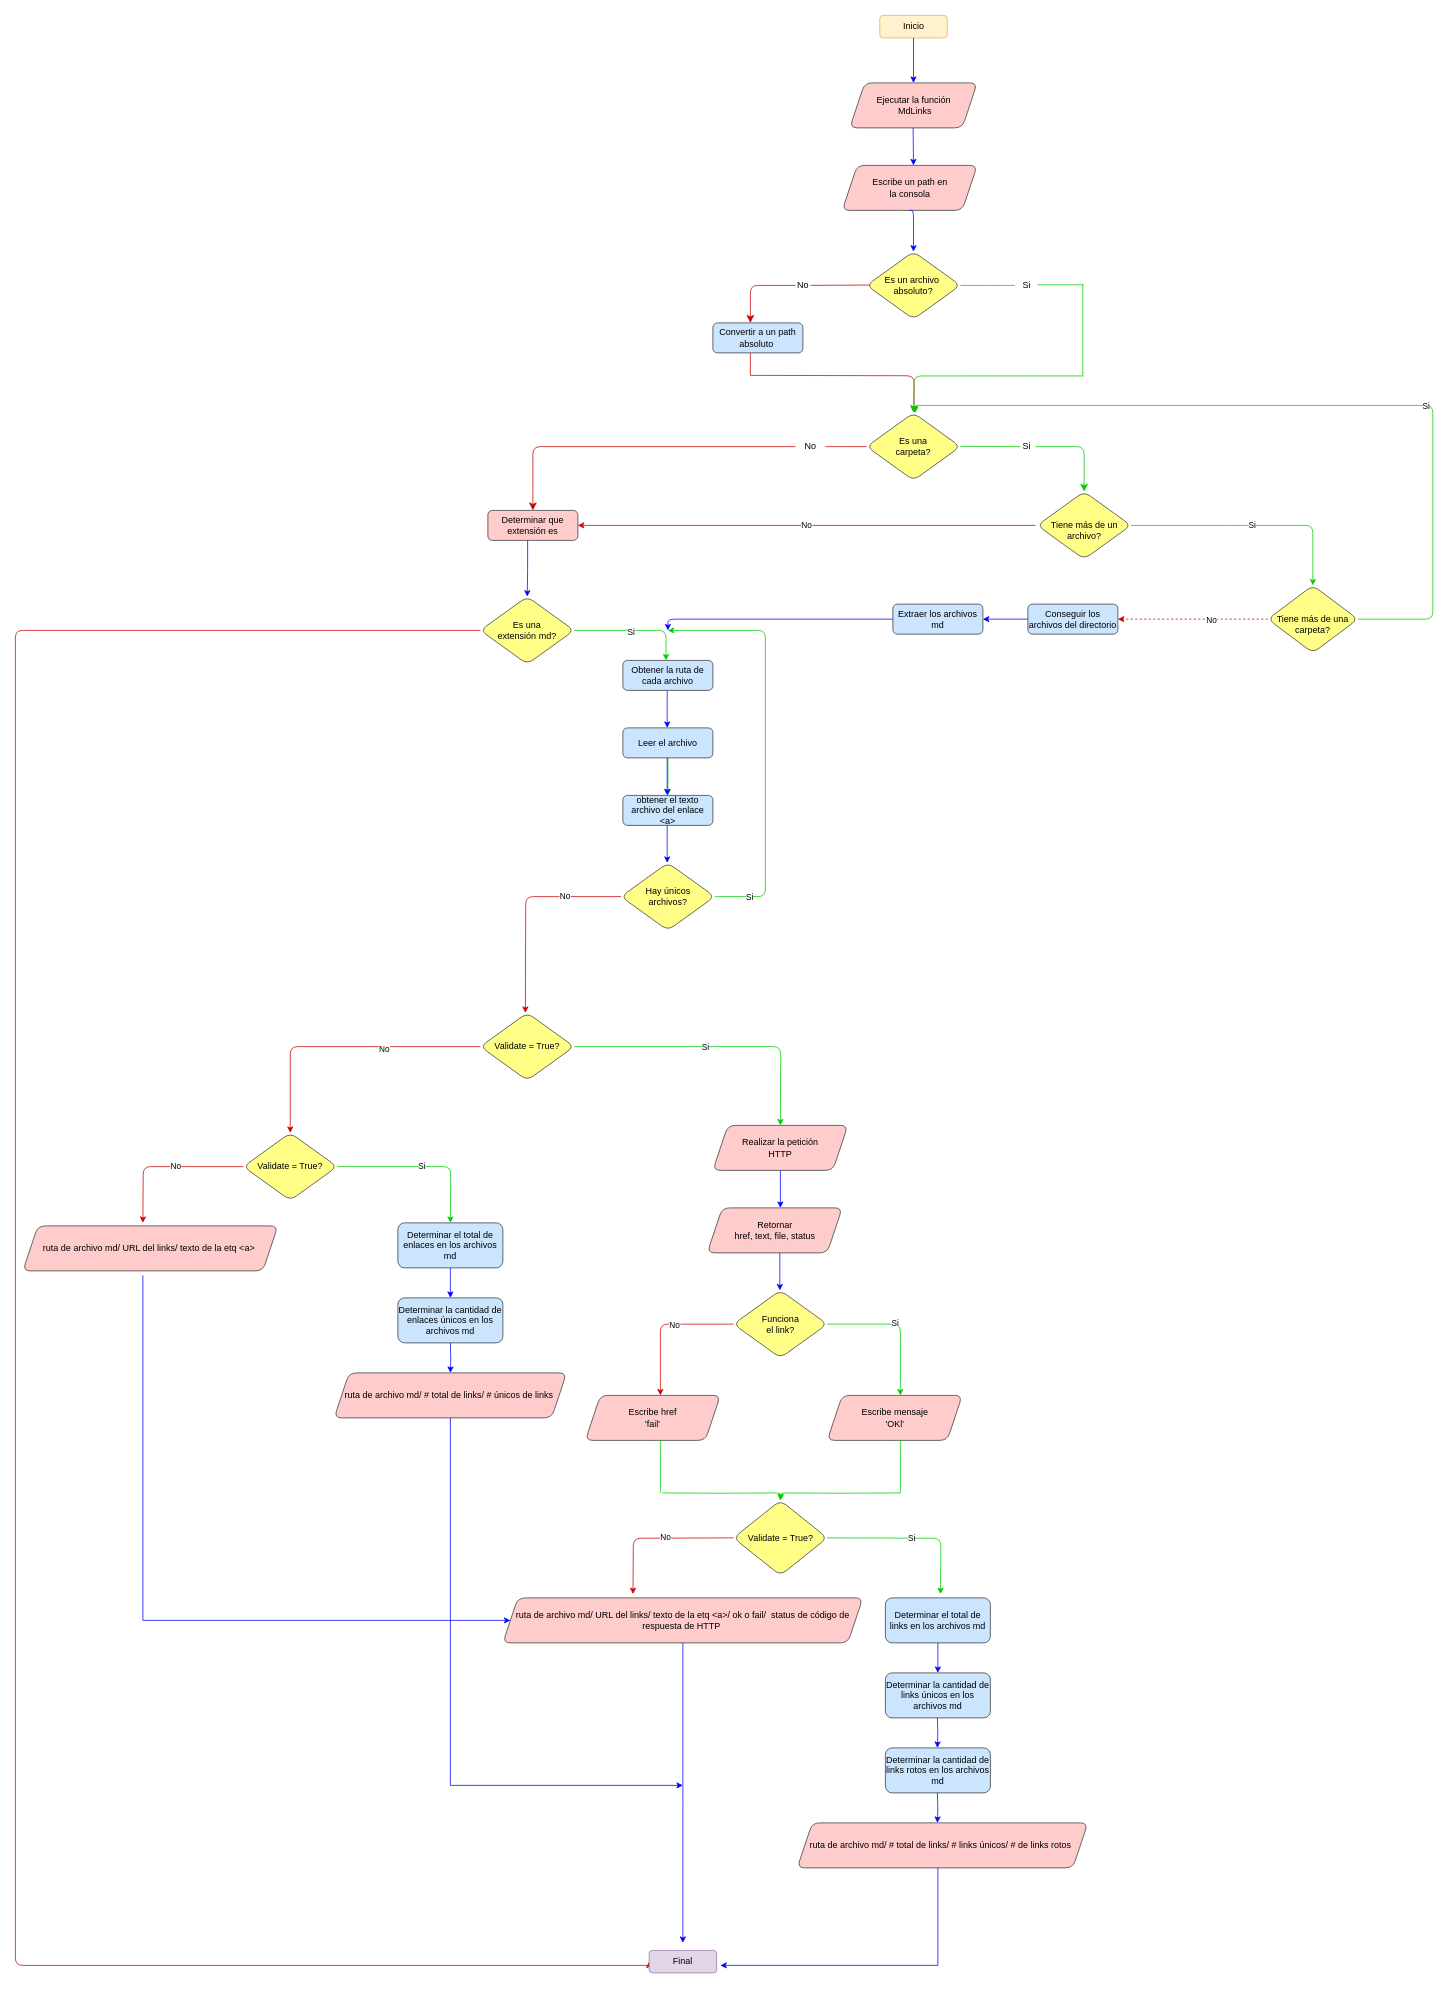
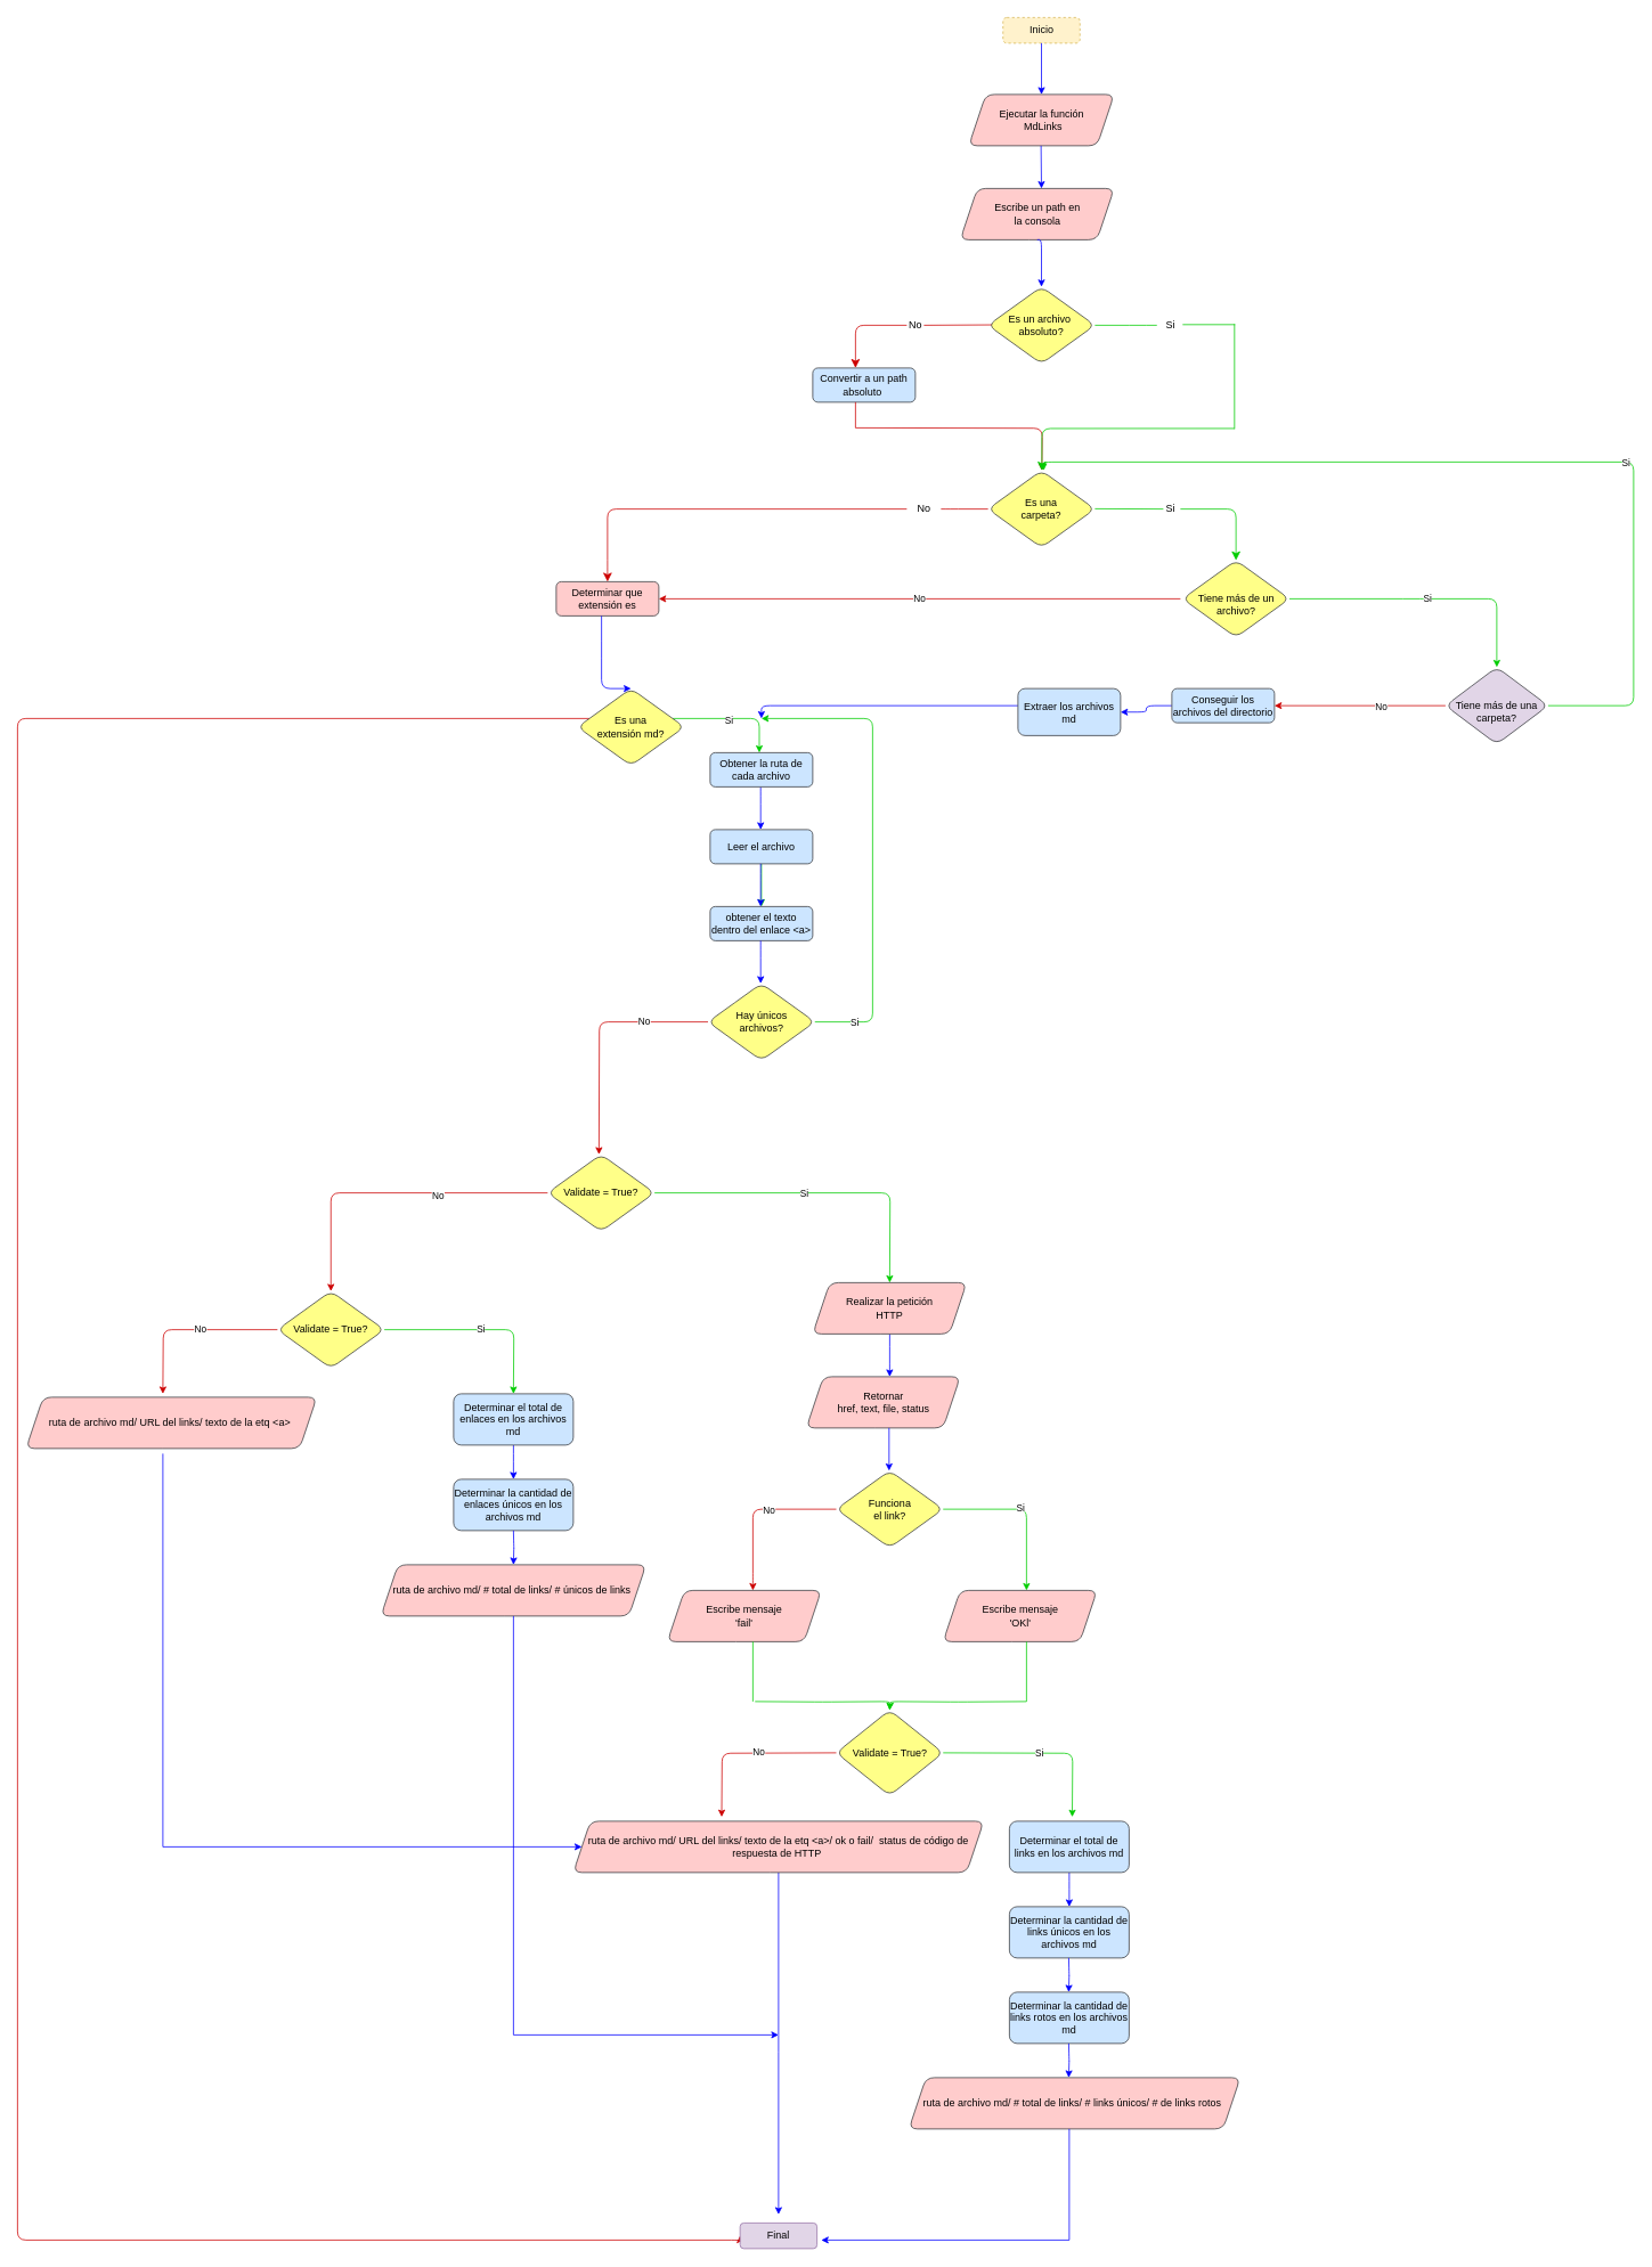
- <mxCell id="2" value="Inicio" style="rounded=1;whiteSpace=wrap;html=1;fontSize=12;glass=0;strokeWidth=1;shadow=0;fillColor=#fff2cc;strokeColor=#d6b656;" parent="1" vertex="1"><mxGeometry x="1172.5" y="20" width="90" height="30" as="geometry" /></mxCell>
+ <mxCell id="2" value="Inicio" style="rounded=1;whiteSpace=wrap;html=1;fontSize=12;glass=0;strokeWidth=1;shadow=0;fillColor=#fff2cc;strokeColor=#d6b656;dashed=1;" parent="1" vertex="1"><mxGeometry x="1172.5" y="20" width="90" height="30" as="geometry" /></mxCell>
- <mxCell id="35" value="Extraer los archivos md" style="rounded=1;whiteSpace=wrap;html=1;fillColor=#cce5ff;strokeColor=#36393d;" parent="1" vertex="1"><mxGeometry x="1190" y="805" width="120" height="40" as="geometry" /></mxCell>
+ <mxCell id="35" value="Extraer los archivos md" style="rounded=1;whiteSpace=wrap;html=1;fillColor=#cce5ff;strokeColor=#36393d;" parent="1" vertex="1"><mxGeometry x="1190" y="805" width="120" height="55" as="geometry" /></mxCell>
- <mxCell id="29" style="edgeStyle=orthogonalEdgeStyle;rounded=1;orthogonalLoop=1;jettySize=auto;html=1;strokeColor=#CC0000;fillColor=#f8cecc;entryX=1;entryY=0.5;entryDx=0;entryDy=0;dashed=1;" parent="1" source="31" target="33" edge="1"><mxGeometry relative="1" as="geometry"><mxPoint x="1490" y="770" as="targetPoint" /><Array as="points" /></mxGeometry></mxCell>
+ <mxCell id="29" style="edgeStyle=orthogonalEdgeStyle;rounded=1;orthogonalLoop=1;jettySize=auto;html=1;strokeColor=#CC0000;fillColor=#f8cecc;entryX=1;entryY=0.5;entryDx=0;entryDy=0;" parent="1" source="31" target="33" edge="1"><mxGeometry relative="1" as="geometry"><mxPoint x="1490" y="770" as="targetPoint" /><Array as="points" /></mxGeometry></mxCell>
- <mxCell id="31" value="&lt;br&gt;Tiene más de una carpeta?" style="rhombus;whiteSpace=wrap;html=1;fillColor=#ffff88;strokeColor=#36393d;rounded=1;" parent="1" vertex="1"><mxGeometry x="1690" y="780" width="120" height="90" as="geometry" /></mxCell>
+ <mxCell id="31" value="&lt;br&gt;Tiene más de una carpeta?" style="rhombus;whiteSpace=wrap;html=1;fillColor=#e1d5e7;strokeColor=#36393d;rounded=1;" parent="1" vertex="1"><mxGeometry x="1690" y="780" width="120" height="90" as="geometry" /></mxCell>
- <mxCell id="39" value="Es una &lt;br&gt;extensión md?" style="rhombus;whiteSpace=wrap;html=1;fillColor=#ffff88;strokeColor=#36393d;rounded=1;" parent="1" vertex="1"><mxGeometry x="640" y="795" width="125" height="90" as="geometry" /></mxCell>
+ <mxCell id="39" value="Es una &lt;br&gt;extensión md?" style="rhombus;whiteSpace=wrap;html=1;fillColor=#ffff88;strokeColor=#36393d;rounded=1;" parent="1" vertex="1"><mxGeometry x="675" y="805" width="125" height="90" as="geometry" /></mxCell>
- <mxCell id="48" value="obtener el texto archivo del enlace &amp;lt;a&amp;gt;" style="rounded=1;whiteSpace=wrap;html=1;fillColor=#cce5ff;strokeColor=#36393d;" parent="1" vertex="1"><mxGeometry x="830" y="1060" width="120" height="40" as="geometry" /></mxCell>
+ <mxCell id="48" value="obtener el texto dentro del enlace &amp;lt;a&amp;gt;" style="rounded=1;whiteSpace=wrap;html=1;fillColor=#cce5ff;strokeColor=#36393d;" parent="1" vertex="1"><mxGeometry x="830" y="1060" width="120" height="40" as="geometry" /></mxCell>
- <mxCell id="80" value="Escribe href &lt;br&gt;'fail'" style="shape=parallelogram;perimeter=parallelogramPerimeter;whiteSpace=wrap;html=1;fixedSize=1;fillColor=#ffcccc;strokeColor=#36393d;rounded=1;" parent="1" vertex="1"><mxGeometry x="780" y="1860" width="180" height="60" as="geometry" /></mxCell>
+ <mxCell id="80" value="Escribe mensaje &lt;br&gt;'fail'" style="shape=parallelogram;perimeter=parallelogramPerimeter;whiteSpace=wrap;html=1;fixedSize=1;fillColor=#ffcccc;strokeColor=#36393d;rounded=1;" parent="1" vertex="1"><mxGeometry x="780" y="1860" width="180" height="60" as="geometry" /></mxCell>
